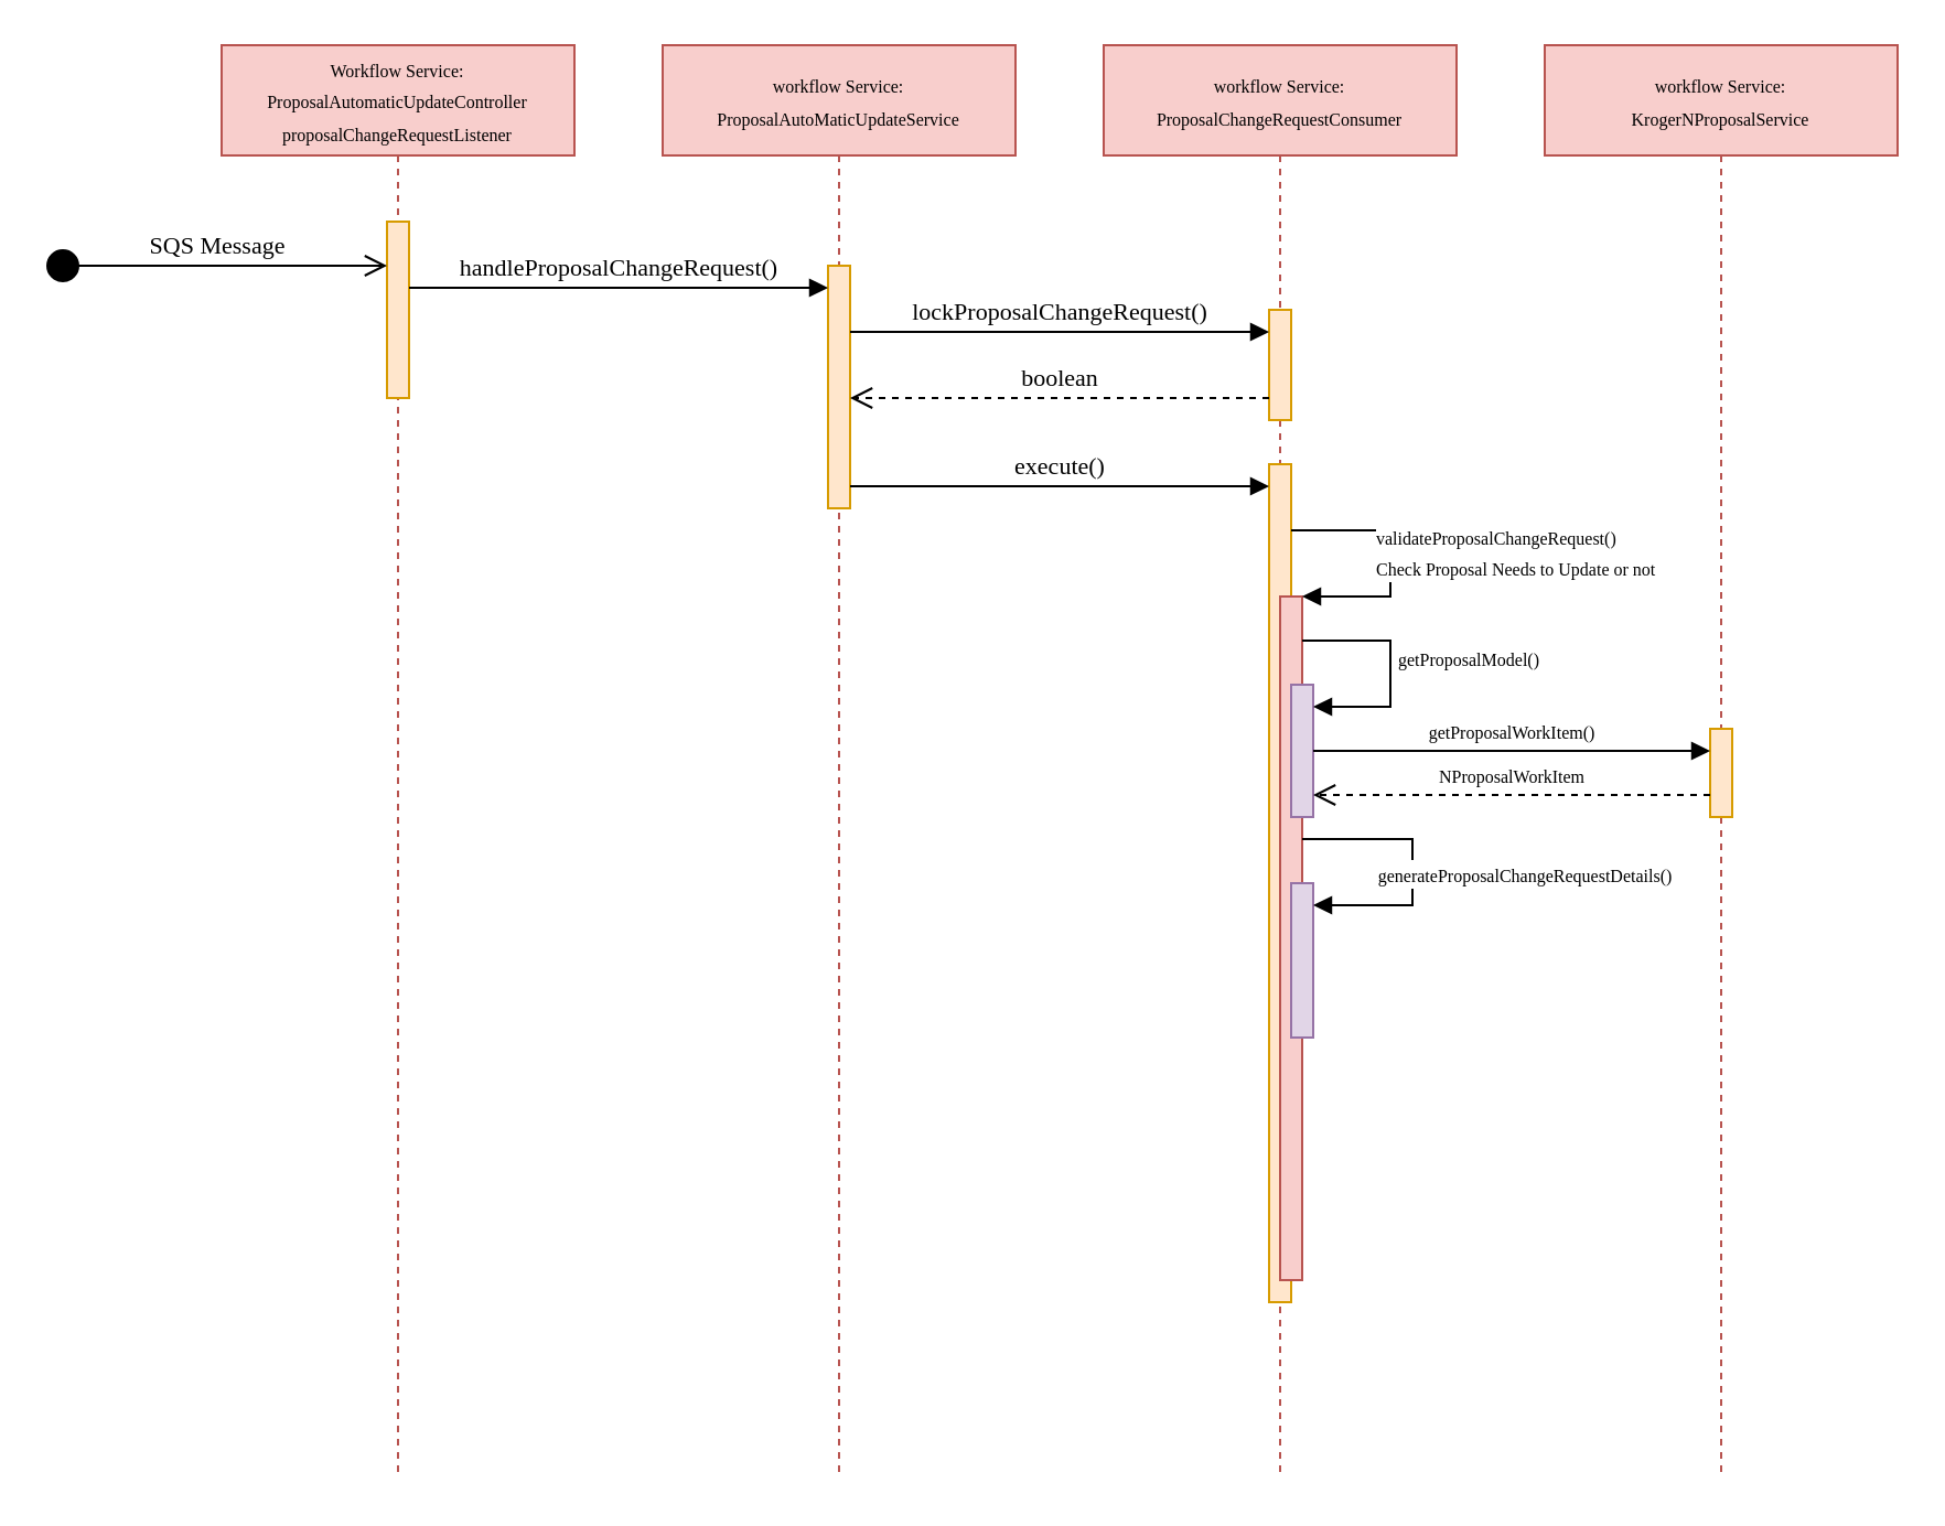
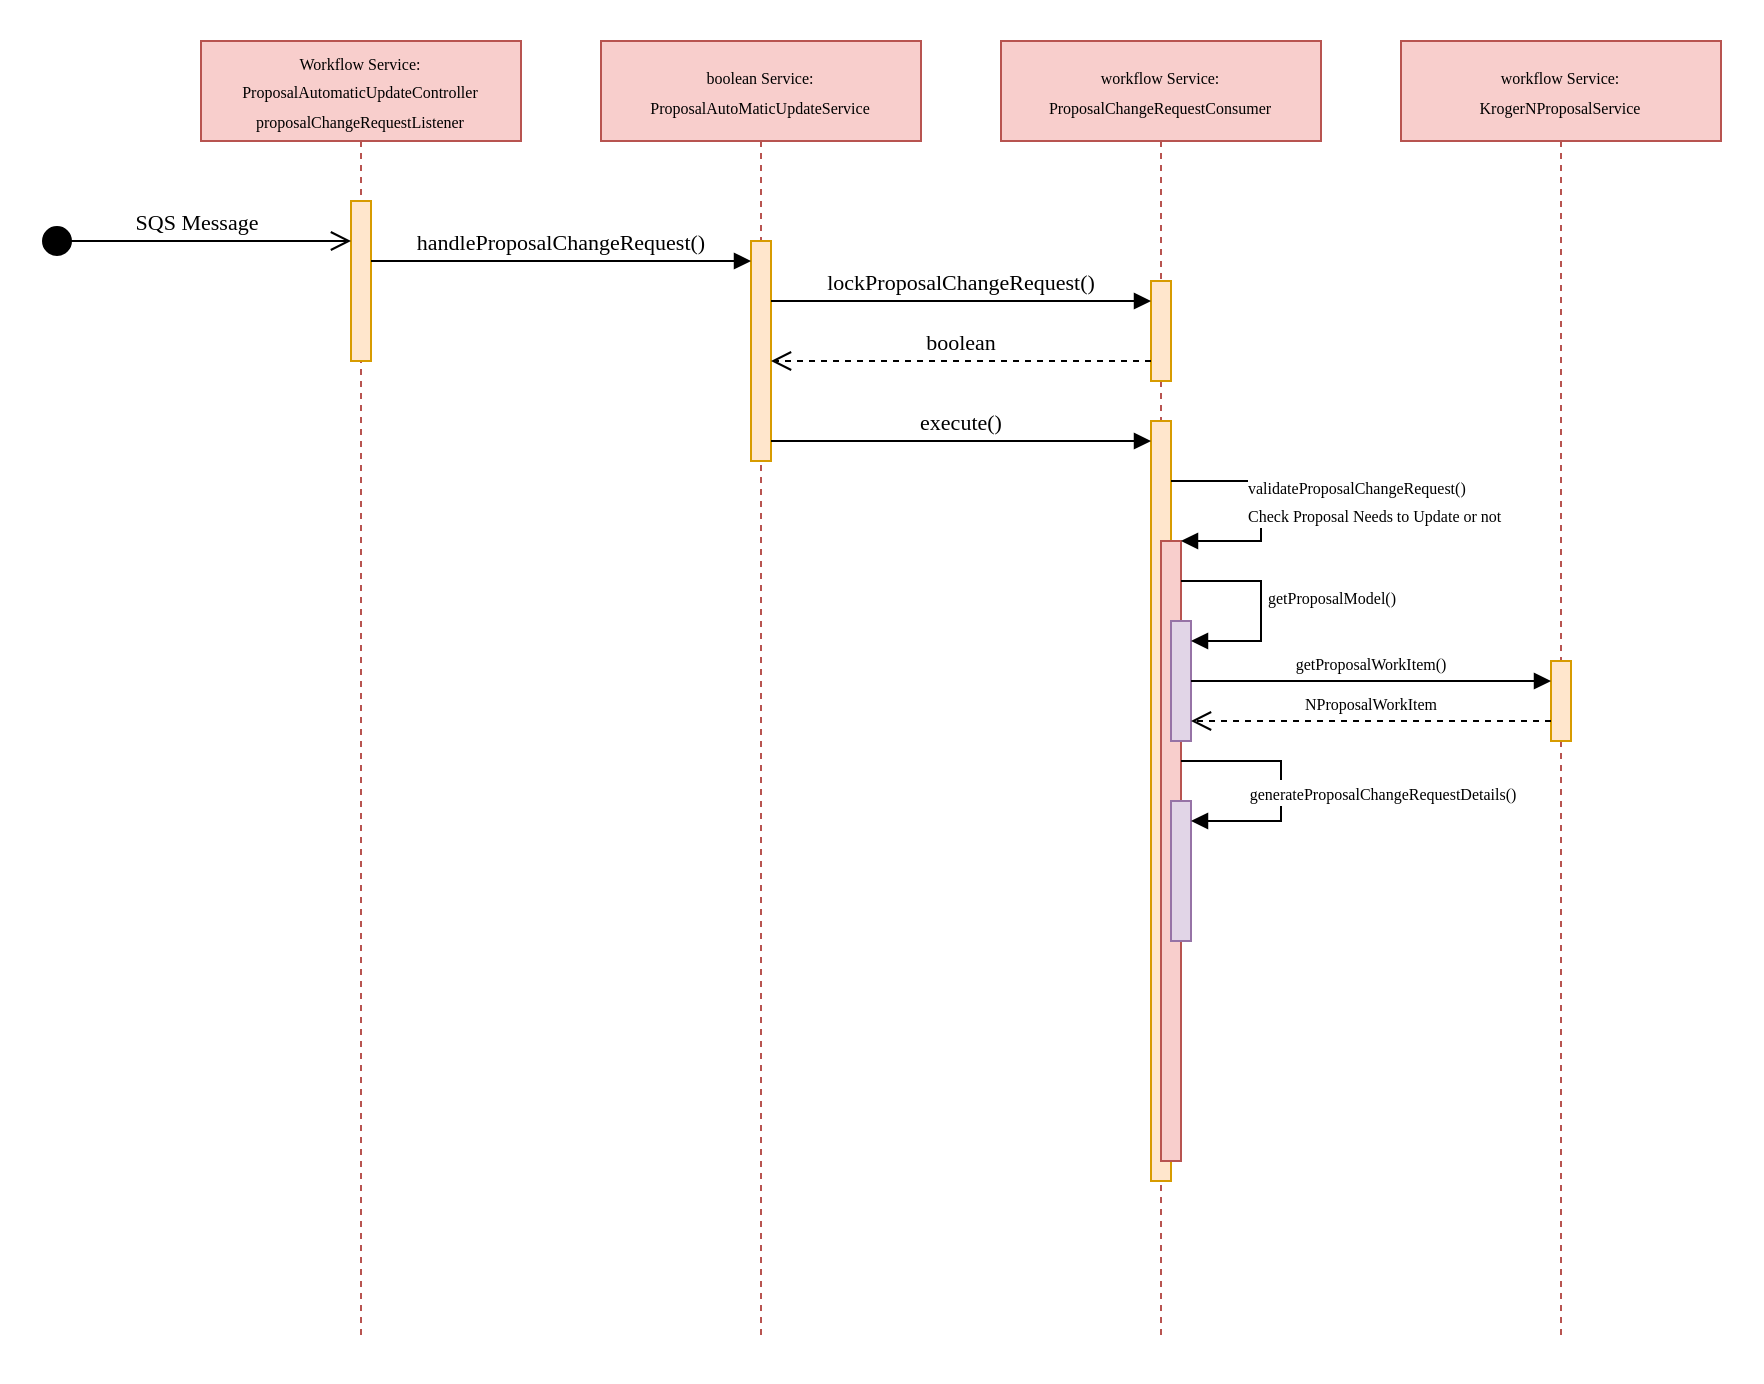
- <mxCell id="4" value="&lt;font style=&quot;font-size: 8px&quot;&gt;workflow Service:&lt;br&gt;ProposalAutoMaticUpdateService&lt;/font&gt;" style="shape=umlLifeline;perimeter=lifelinePerimeter;whiteSpace=wrap;html=1;container=1;collapsible=0;recursiveResize=0;outlineConnect=0;shadow=0;sketch=0;fontFamily=Verdana;strokeColor=#b85450;strokeWidth=1;fillColor=#f8cecc;size=50;" vertex="1" parent="1"><mxGeometry x="300" y="20" width="160" height="650" as="geometry" /></mxCell>
+ <mxCell id="4" value="&lt;font style=&quot;font-size: 8px&quot;&gt;boolean Service:&lt;br&gt;ProposalAutoMaticUpdateService&lt;/font&gt;" style="shape=umlLifeline;perimeter=lifelinePerimeter;whiteSpace=wrap;html=1;container=1;collapsible=0;recursiveResize=0;outlineConnect=0;shadow=0;sketch=0;fontFamily=Verdana;strokeColor=#b85450;strokeWidth=1;fillColor=#f8cecc;size=50;" vertex="1" parent="1"><mxGeometry x="300" y="20" width="160" height="650" as="geometry" /></mxCell>
